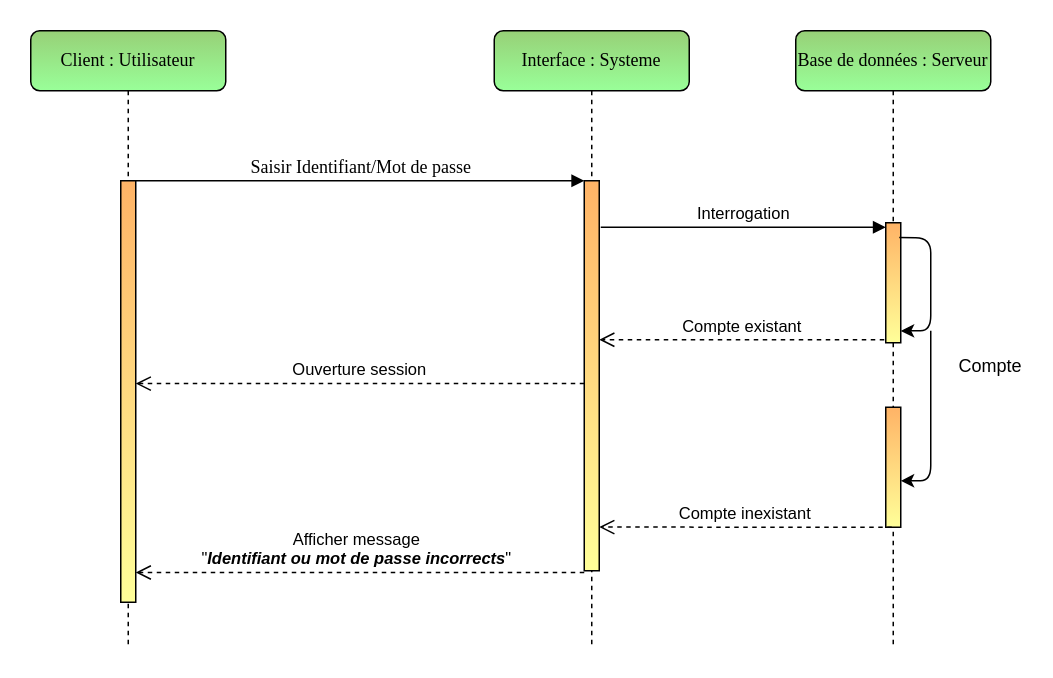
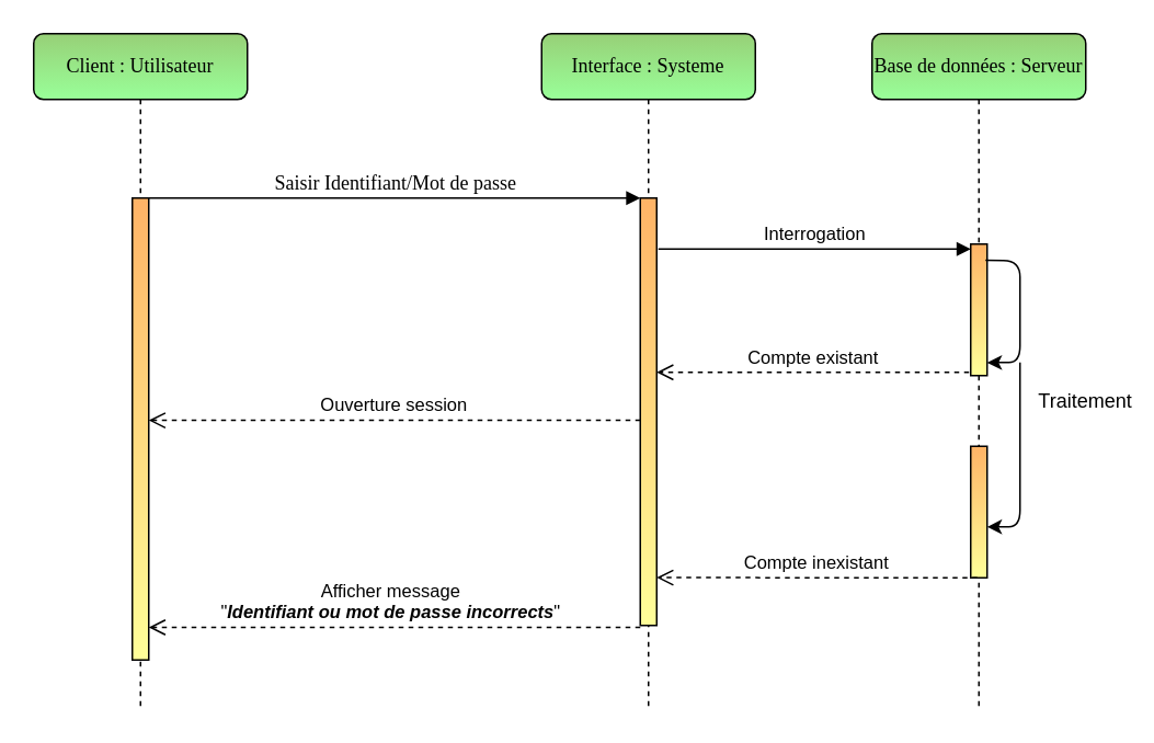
- <mxCell id="14" value="Compte" style="text;html=1;strokeColor=none;fillColor=none;align=center;verticalAlign=middle;whiteSpace=wrap;rounded=0;shadow=0;glass=0;" parent="1" vertex="1"><mxGeometry x="640" y="234" width="40" height="20" as="geometry" /></mxCell>
+ <mxCell id="14" value="Traitement" style="text;html=1;strokeColor=none;fillColor=none;align=center;verticalAlign=middle;whiteSpace=wrap;rounded=0;shadow=0;glass=0;" parent="1" vertex="1"><mxGeometry x="640" y="234" width="40" height="20" as="geometry" /></mxCell>
